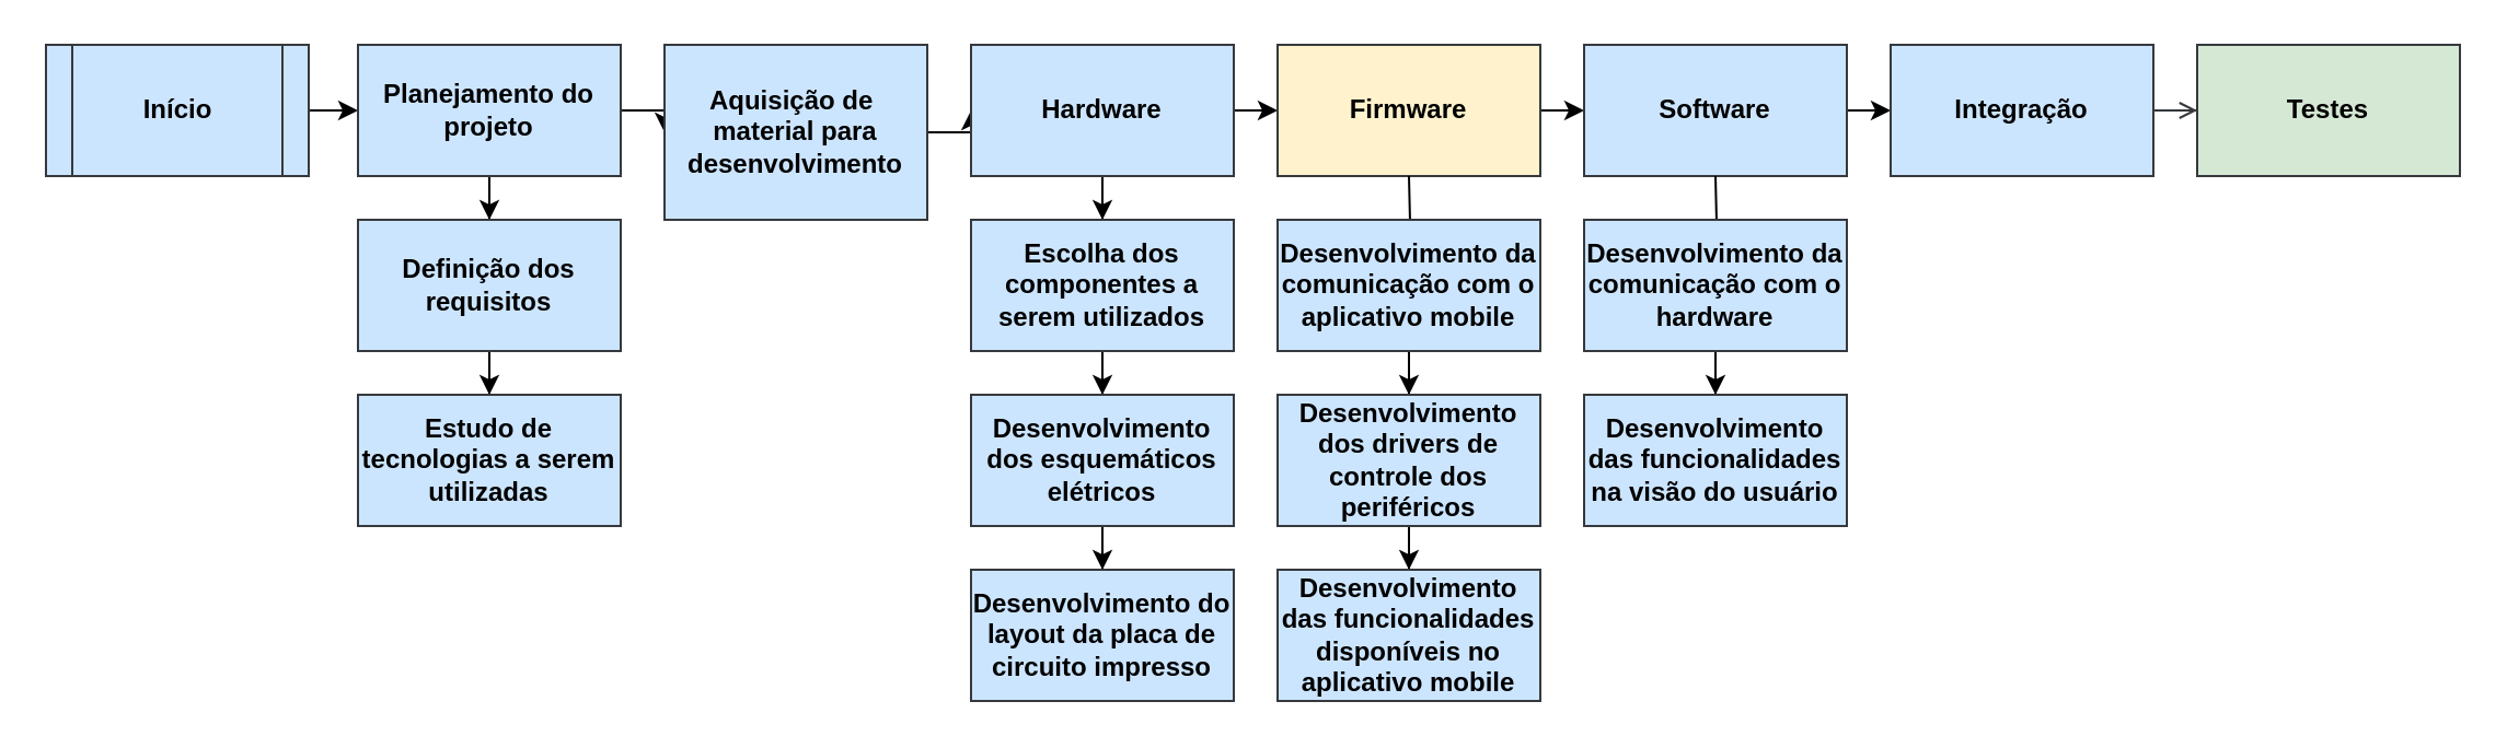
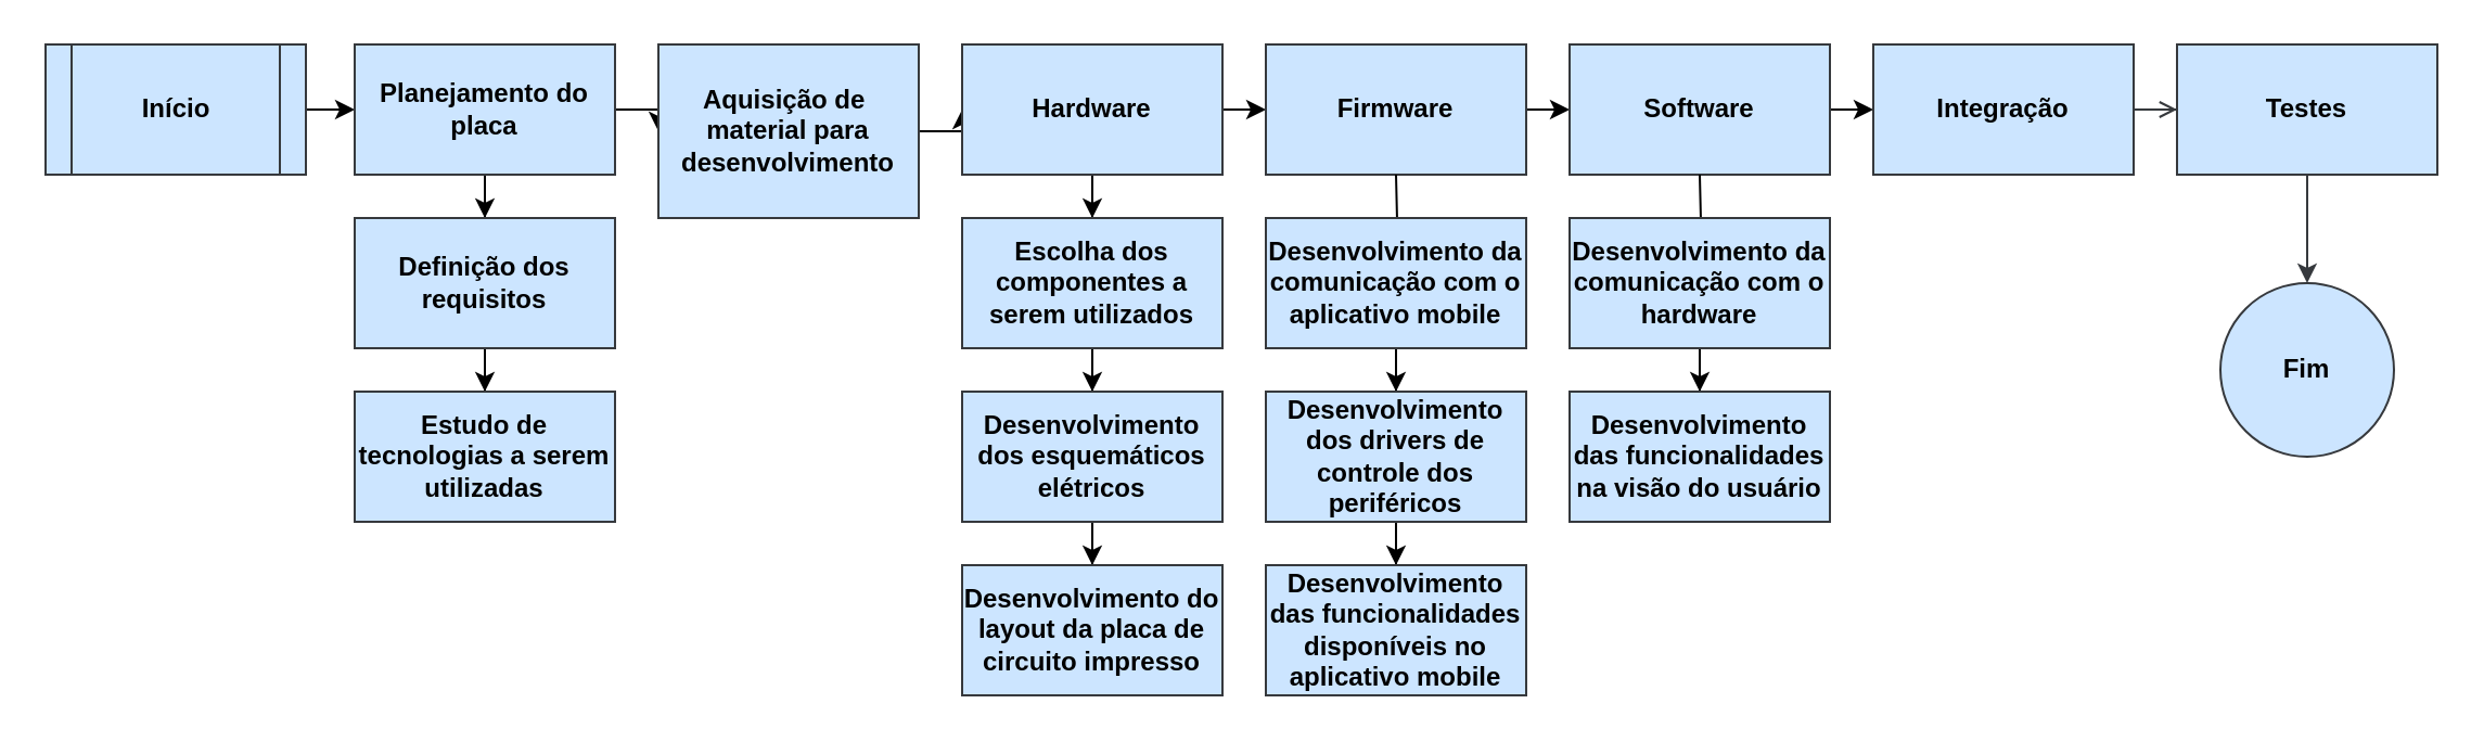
- <mxCell id="6" value="Planejamento do projeto" style="rounded=0;whiteSpace=wrap;html=1;fillColor=#cce5ff;strokeColor=#36393d;fontStyle=1" parent="1" vertex="1"><mxGeometry x="163" y="20" width="120" height="60" as="geometry" /></mxCell>
+ <mxCell id="6" value="Planejamento do placa" style="rounded=0;whiteSpace=wrap;html=1;fillColor=#cce5ff;strokeColor=#36393d;fontStyle=1" parent="1" vertex="1"><mxGeometry x="163" y="20" width="120" height="60" as="geometry" /></mxCell>
- <mxCell id="21" value="Firmware" style="rounded=0;whiteSpace=wrap;html=1;fillColor=#fff2cc;strokeColor=#36393d;fontStyle=1;" parent="1" vertex="1"><mxGeometry x="583" y="20" width="120" height="60" as="geometry" /></mxCell>
+ <mxCell id="21" value="Firmware" style="rounded=0;whiteSpace=wrap;html=1;fillColor=#cce5ff;strokeColor=#36393d;fontStyle=1" parent="1" vertex="1"><mxGeometry x="583" y="20" width="120" height="60" as="geometry" /></mxCell>
- <mxCell id="27" value="Testes" style="rounded=0;whiteSpace=wrap;html=1;fillColor=#d5e8d4;strokeColor=#36393d;fontStyle=1;" parent="1" vertex="1"><mxGeometry x="1003" y="20" width="120" height="60" as="geometry" /></mxCell>
+ <mxCell id="27" value="Testes" style="rounded=0;whiteSpace=wrap;html=1;fillColor=#cce5ff;strokeColor=#36393d;fontStyle=1" parent="1" vertex="1"><mxGeometry x="1003" y="20" width="120" height="60" as="geometry" /></mxCell>
+ <mxCell id="26" style="edgeStyle=orthogonalEdgeStyle;rounded=0;orthogonalLoop=1;jettySize=auto;html=1;exitX=0.5;exitY=1;exitDx=0;exitDy=0;entryX=0.5;entryY=0;entryDx=0;entryDy=0;endArrow=classic;endFill=1;fillColor=#cce5ff;fontColor=#FFFFFF;strokeColor=#36393d;fontStyle=1" parent="1" source="27" target="28" edge="1"><mxGeometry relative="1" as="geometry" /></mxCell>
+ <mxCell id="28" value="Fim" style="ellipse;whiteSpace=wrap;html=1;aspect=fixed;fillColor=#cce5ff;strokeColor=#36393d;fontStyle=1" parent="1" vertex="1"><mxGeometry x="1023" y="130" width="80" height="80" as="geometry" /></mxCell>
